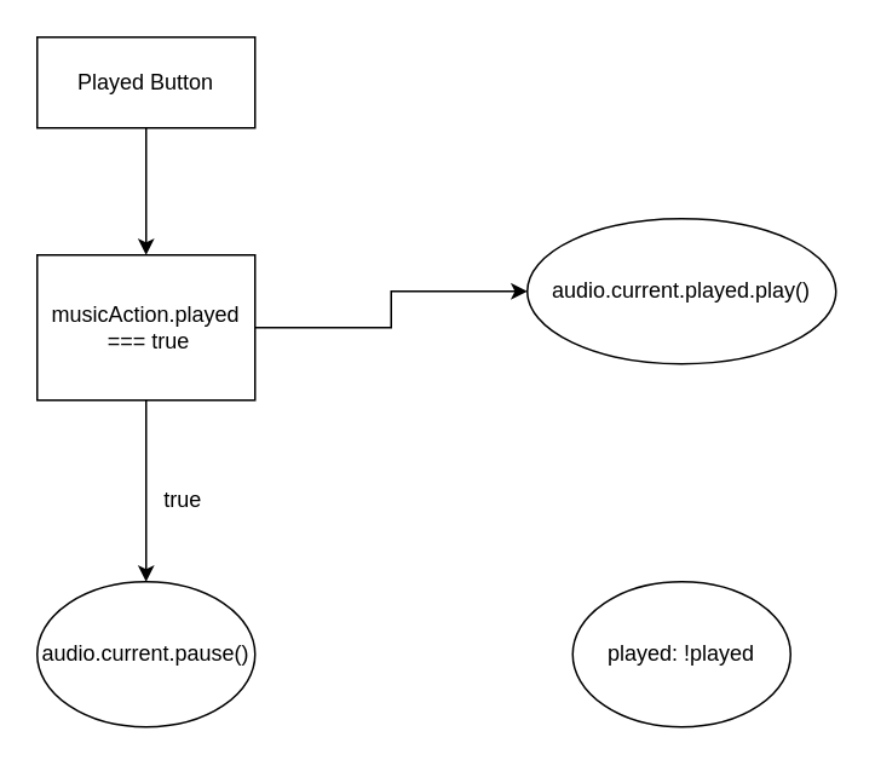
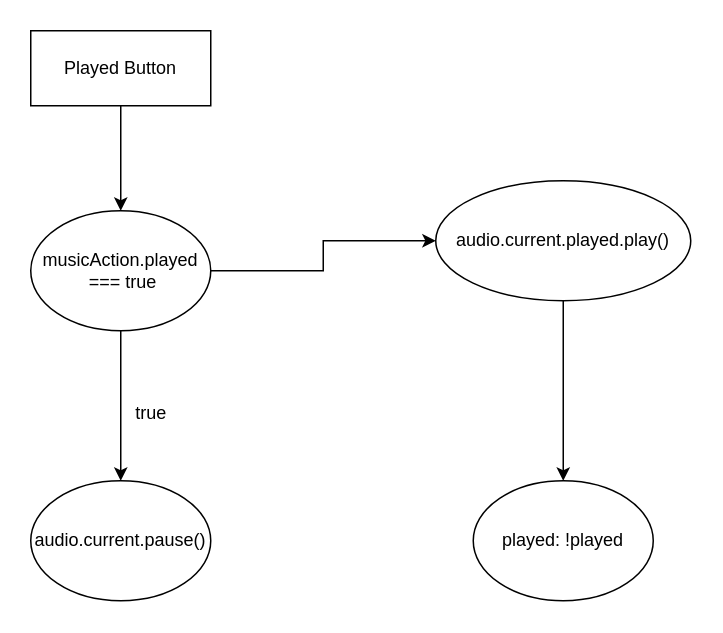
- <mxCell id="6" value="musicAction.played&lt;br&gt;&amp;nbsp;=== true" style="whiteSpace=wrap;html=1;rounded=0;" vertex="1" parent="1"><mxGeometry x="20" y="140" width="120" height="80" as="geometry" /></mxCell>
+ <mxCell id="6" value="musicAction.played&lt;br&gt;&amp;nbsp;=== true" style="ellipse;whiteSpace=wrap;html=1;" vertex="1" parent="1"><mxGeometry x="20" y="140" width="120" height="80" as="geometry" /></mxCell>
+ <mxCell id="8" style="rounded=0;orthogonalLoop=1;jettySize=auto;html=1;horizontal=1;edgeStyle=orthogonalEdgeStyle;" edge="1" parent="1" source="9" target="11"><mxGeometry relative="1" as="geometry" /></mxCell>
